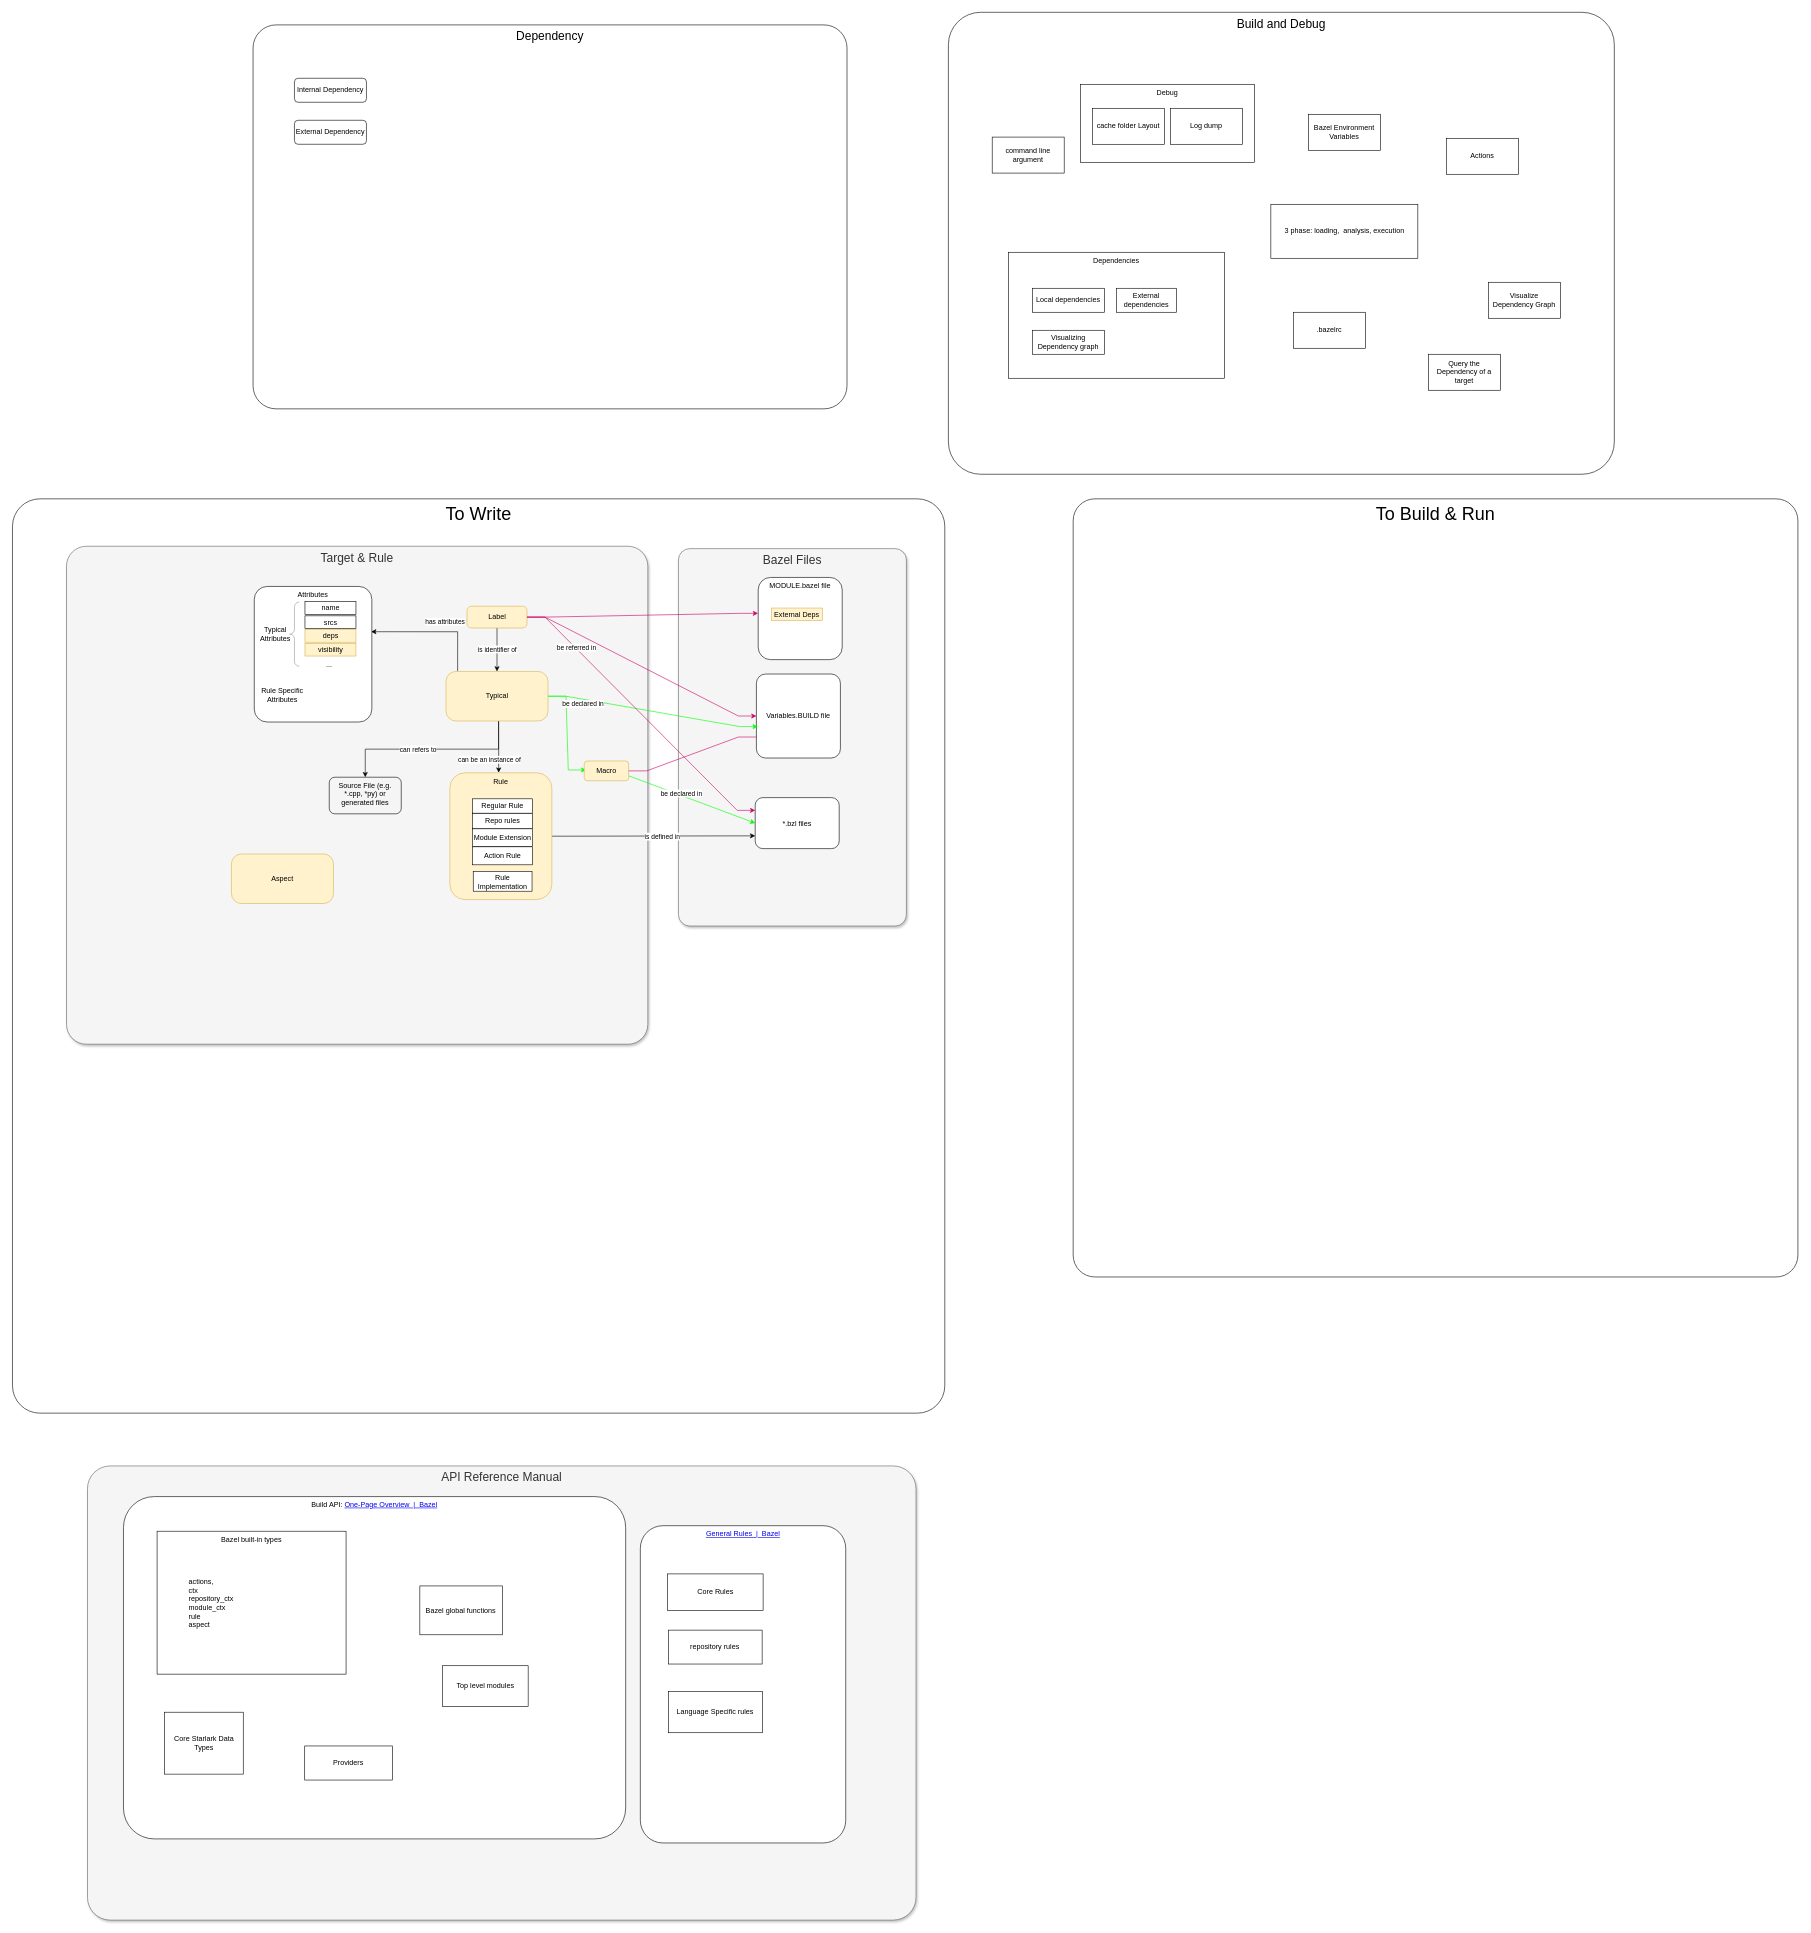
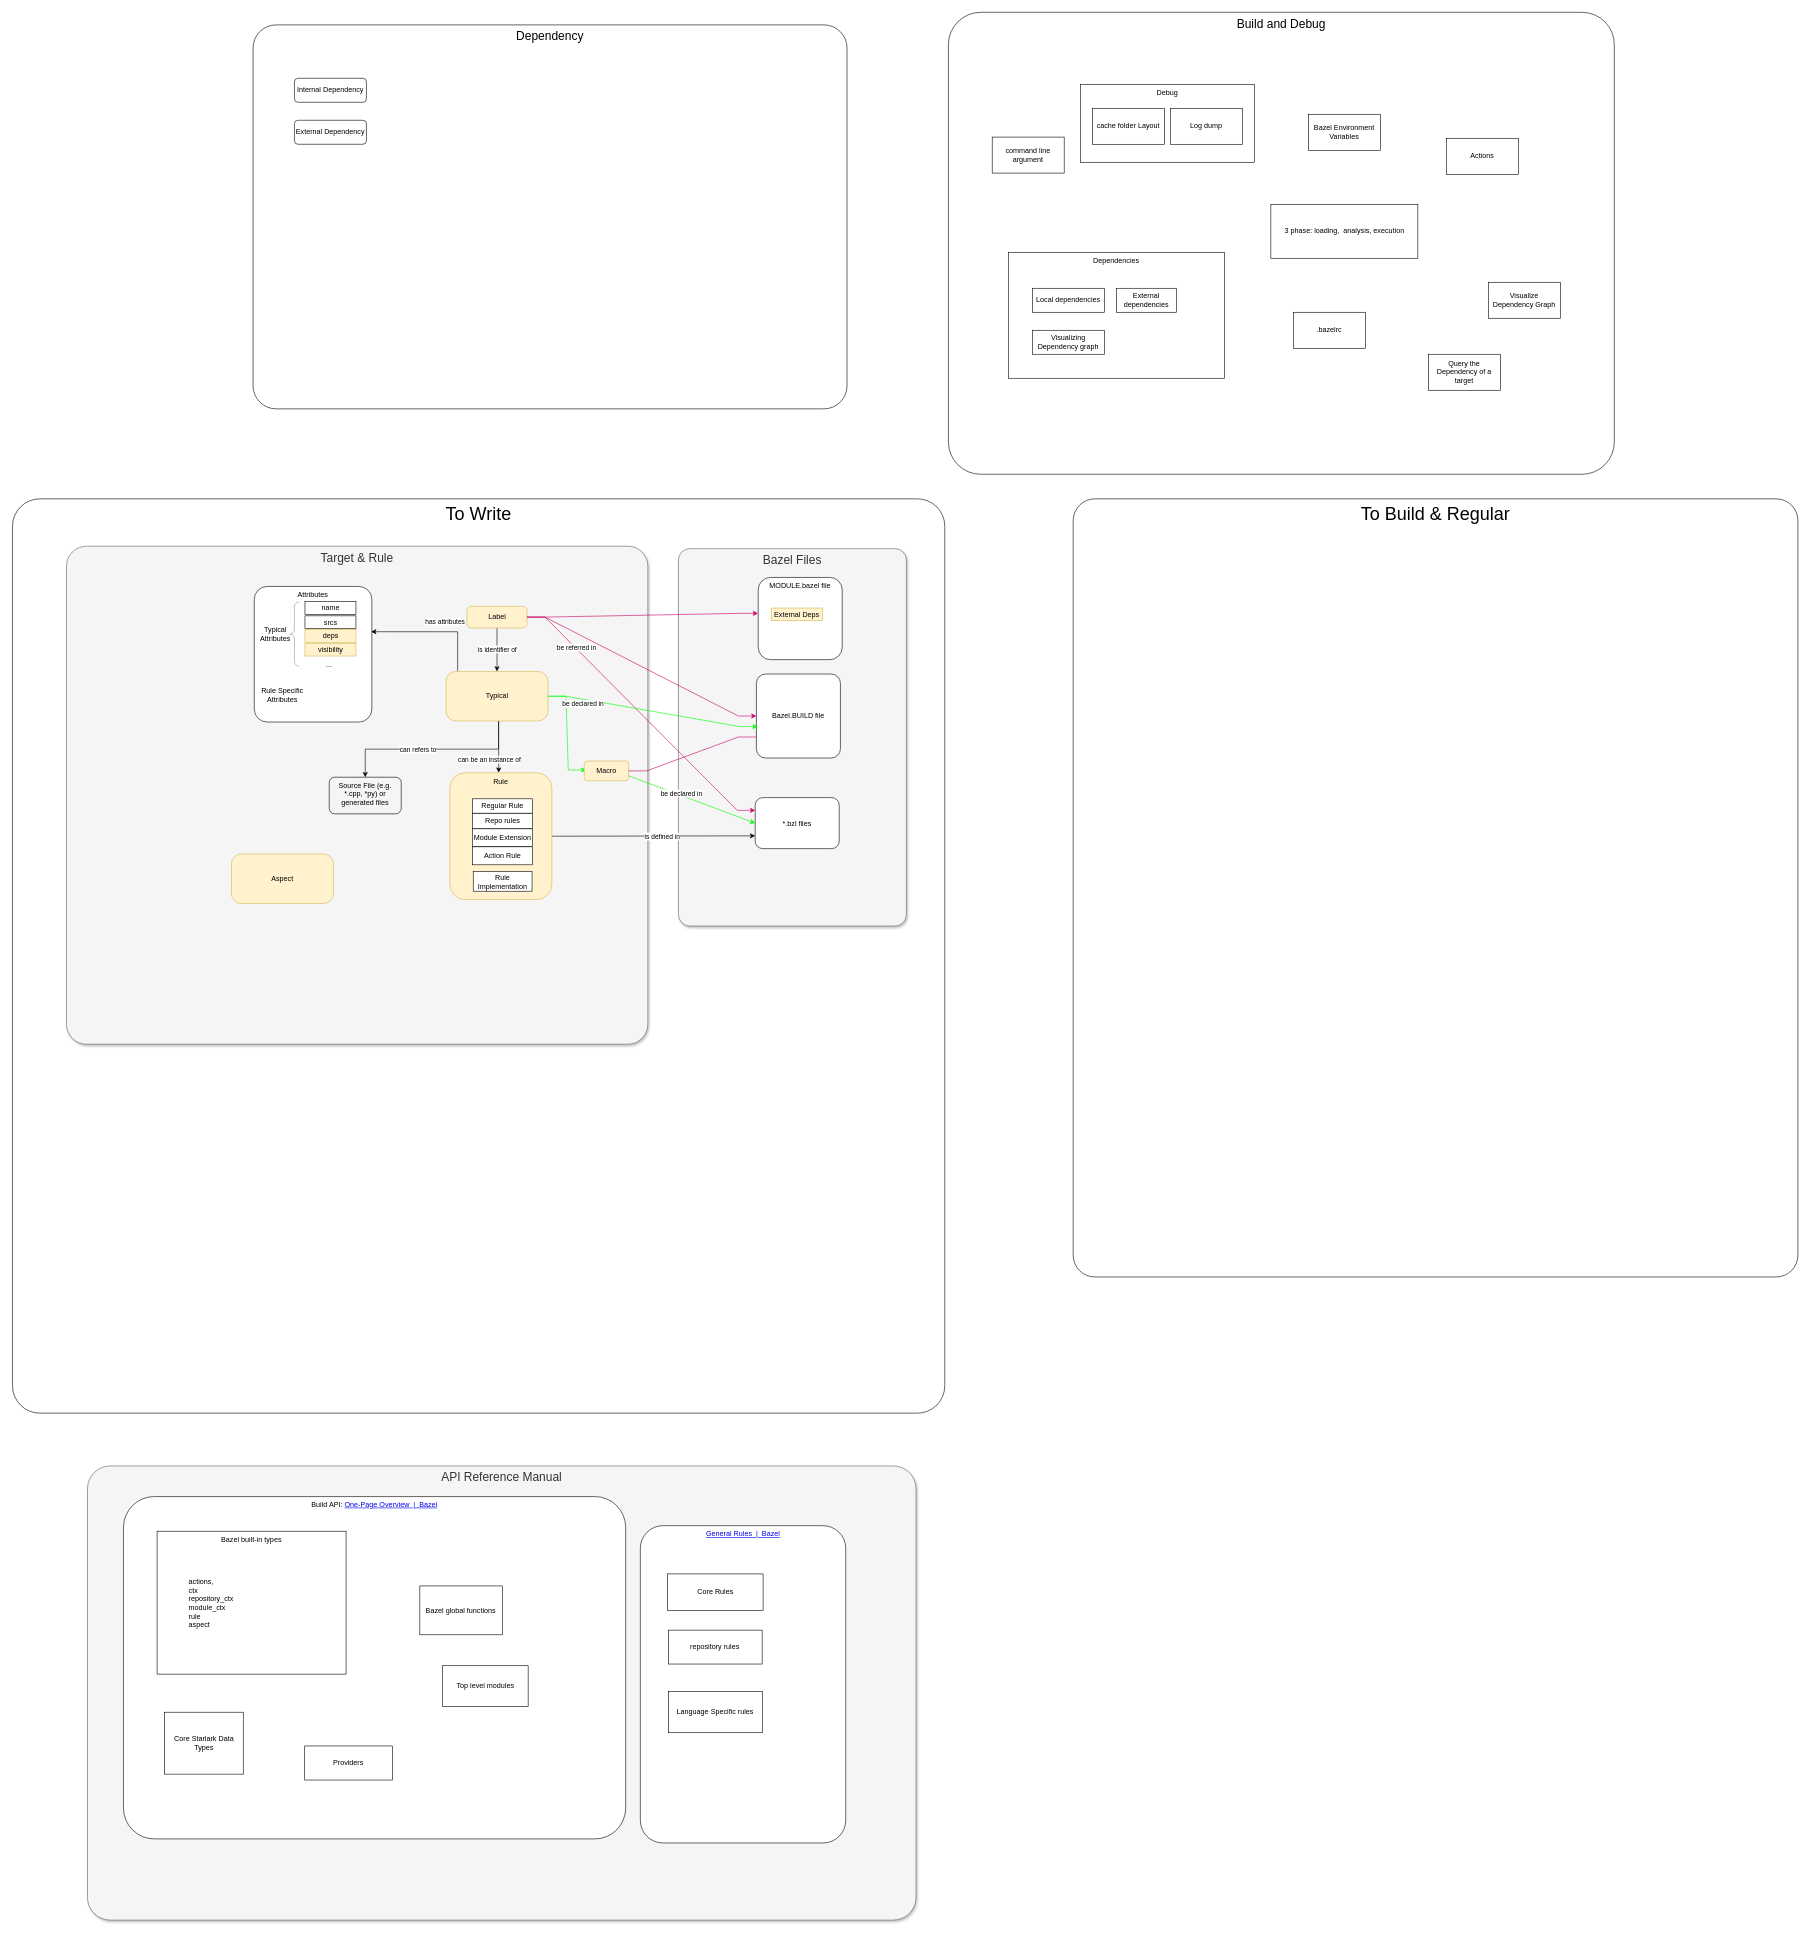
- <mxCell id="2" value="To Build &amp;amp; Run" style="rounded=1;whiteSpace=wrap;html=1;arcSize=3;verticalAlign=top;fontSize=30;" parent="1" vertex="1"><mxGeometry x="1788" y="831" width="1208" height="1297" as="geometry" /></mxCell>
+ <mxCell id="2" value="To Build &amp;amp; Regular" style="rounded=1;whiteSpace=wrap;html=1;arcSize=3;verticalAlign=top;fontSize=30;" parent="1" vertex="1"><mxGeometry x="1788" y="831" width="1208" height="1297" as="geometry" /></mxCell>
- <mxCell id="16" value="Variables.BUILD file" style="rounded=1;whiteSpace=wrap;html=1;verticalAlign=middle;arcSize=11;" parent="1" vertex="1"><mxGeometry x="1260" y="1123" width="140" height="140" as="geometry" /></mxCell>
+ <mxCell id="16" value="Bazel.BUILD file" style="rounded=1;whiteSpace=wrap;html=1;verticalAlign=middle;arcSize=11;" parent="1" vertex="1"><mxGeometry x="1260" y="1123" width="140" height="140" as="geometry" /></mxCell>
